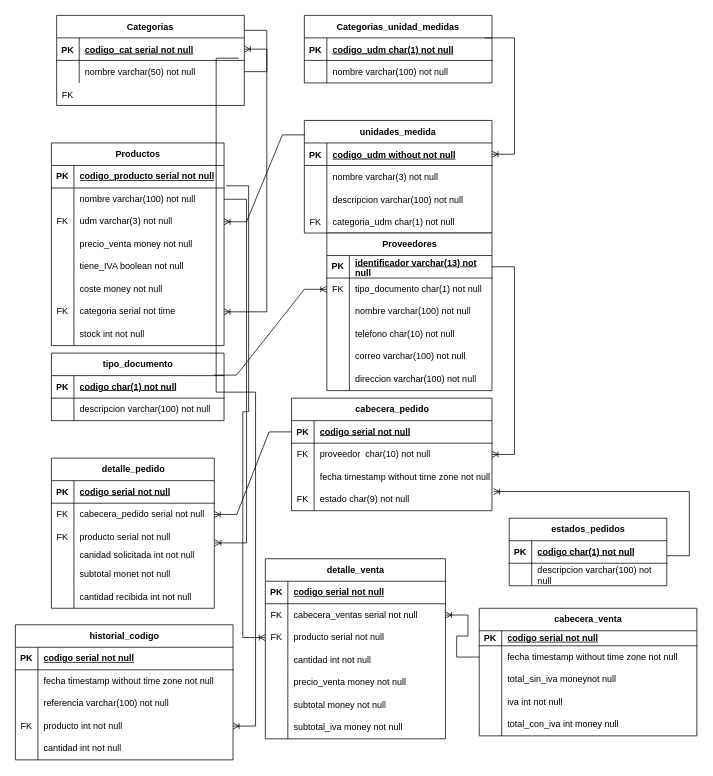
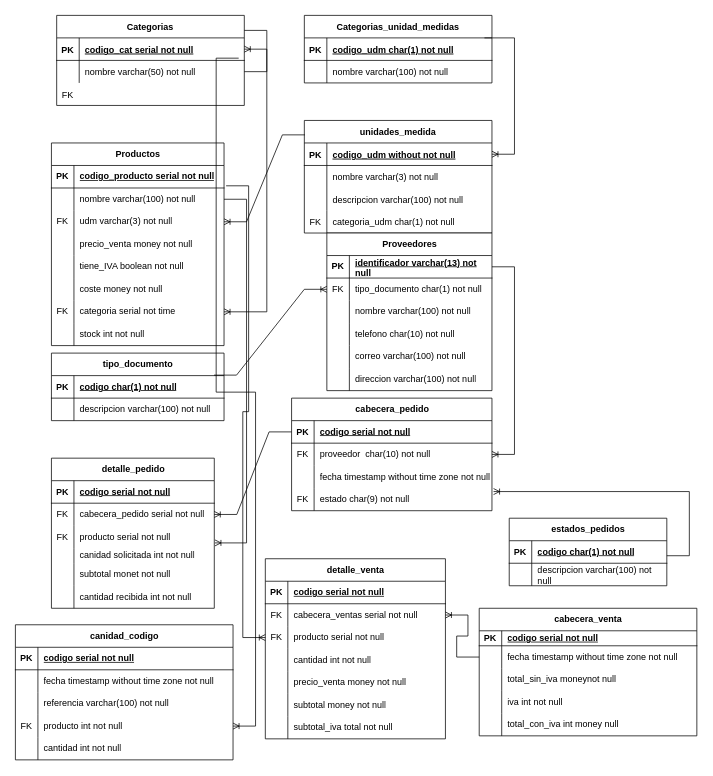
- <mxCell id="130" value="historial_codigo" style="shape=table;startSize=30;container=1;collapsible=1;childLayout=tableLayout;fixedRows=1;rowLines=0;fontStyle=1;align=center;resizeLast=1;html=1;" parent="1" vertex="1"><mxGeometry x="20" y="832" width="290" height="180" as="geometry" /></mxCell>
+ <mxCell id="130" value="canidad_codigo" style="shape=table;startSize=30;container=1;collapsible=1;childLayout=tableLayout;fixedRows=1;rowLines=0;fontStyle=1;align=center;resizeLast=1;html=1;" parent="1" vertex="1"><mxGeometry x="20" y="832" width="290" height="180" as="geometry" /></mxCell>
- <mxCell id="184" value="subtotal_iva money not null" style="shape=partialRectangle;connectable=0;fillColor=none;top=0;left=0;bottom=0;right=0;align=left;spacingLeft=6;overflow=hidden;whiteSpace=wrap;html=1;" parent="182" vertex="1"><mxGeometry x="30" width="210" height="30" as="geometry"><mxRectangle width="210" height="30" as="alternateBounds" /></mxGeometry></mxCell>
+ <mxCell id="184" value="subtotal_iva total not null" style="shape=partialRectangle;connectable=0;fillColor=none;top=0;left=0;bottom=0;right=0;align=left;spacingLeft=6;overflow=hidden;whiteSpace=wrap;html=1;" parent="182" vertex="1"><mxGeometry x="30" width="210" height="30" as="geometry"><mxRectangle width="210" height="30" as="alternateBounds" /></mxGeometry></mxCell>
